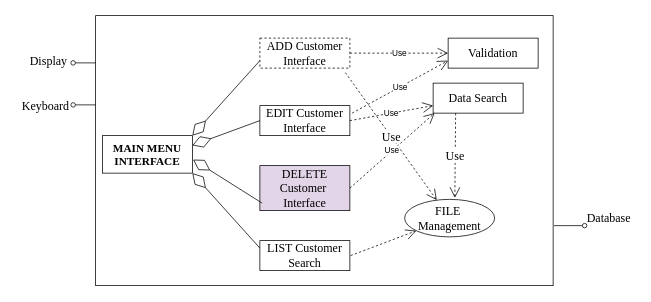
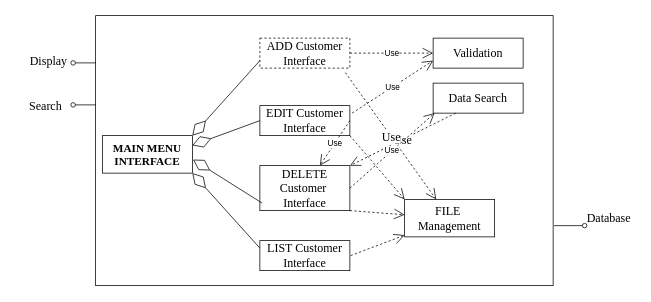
- <mxCell id="8" value="Validation" style="rounded=0;whiteSpace=wrap;html=1;fontFamily=Times New Roman;fontSize=16;" parent="1" vertex="1"><mxGeometry x="597" y="50" width="120" height="40" as="geometry" /></mxCell>
+ <mxCell id="8" value="Validation" style="rounded=0;whiteSpace=wrap;html=1;fontFamily=Times New Roman;fontSize=16;" parent="1" vertex="1"><mxGeometry x="577" y="50" width="120" height="40" as="geometry" /></mxCell>
- <mxCell id="15" value="Keyboard" style="text;html=1;resizable=0;autosize=1;align=center;verticalAlign=middle;points=[];fillColor=none;strokeColor=none;rounded=0;fontFamily=Times New Roman;fontSize=16;" parent="1" vertex="1"><mxGeometry x="20" y="130" width="80" height="20" as="geometry" /></mxCell>
+ <mxCell id="15" value="Search" style="text;html=1;resizable=0;autosize=1;align=center;verticalAlign=middle;points=[];fillColor=none;strokeColor=none;rounded=0;fontFamily=Times New Roman;fontSize=16;" parent="1" vertex="1"><mxGeometry x="20" y="130" width="80" height="20" as="geometry" /></mxCell>
- <mxCell id="28" value="Use" style="endArrow=open;endSize=12;dashed=1;html=1;exitX=1;exitY=0.5;exitDx=0;exitDy=0;entryX=0;entryY=0.75;entryDx=0;entryDy=0;" edge="1" parent="1" source="5" target="9"><mxGeometry width="160" relative="1" as="geometry"><mxPoint x="349" y="270" as="sourcePoint" /><mxPoint x="509" y="180" as="targetPoint" /></mxGeometry></mxCell>
+ <mxCell id="28" value="Use" style="endArrow=open;endSize=12;dashed=1;html=1;exitX=1;exitY=0.5;exitDx=0;exitDy=0;" edge="1" parent="1" source="5" target="7"><mxGeometry width="160" relative="1" as="geometry"><mxPoint x="349" y="270" as="sourcePoint" /><mxPoint x="509" y="180" as="targetPoint" /></mxGeometry></mxCell>
- <mxCell id="20" value="Use" style="endArrow=open;endSize=12;dashed=1;html=1;fontFamily=Times New Roman;fontSize=16;exitX=0.25;exitY=1;exitDx=0;exitDy=0;entryX=0.558;entryY=-0.04;entryDx=0;entryDy=0;entryPerimeter=0;" parent="1" source="9" target="10" edge="1"><mxGeometry width="160" relative="1" as="geometry"><mxPoint x="349" y="110" as="sourcePoint" /><mxPoint x="509" y="110" as="targetPoint" /></mxGeometry></mxCell>
+ <mxCell id="20" value="Use" style="endArrow=open;endSize=12;dashed=1;html=1;fontFamily=Times New Roman;fontSize=16;exitX=0.25;exitY=1;exitDx=0;exitDy=0;" parent="1" source="9" target="7" edge="1"><mxGeometry width="160" relative="1" as="geometry"><mxPoint x="349" y="110" as="sourcePoint" /><mxPoint x="509" y="110" as="targetPoint" /></mxGeometry></mxCell>
+ <mxCell id="18" value="" style="endArrow=open;endSize=12;dashed=1;html=1;fontFamily=Times New Roman;fontSize=16;exitX=1;exitY=1;exitDx=0;exitDy=0;entryX=0;entryY=0;entryDx=0;entryDy=0;" parent="1" source="5" target="10" edge="1"><mxGeometry width="50" height="50" relative="1" as="geometry"><mxPoint x="459" y="120" as="sourcePoint" /><mxPoint x="409" y="170" as="targetPoint" /></mxGeometry></mxCell>
- <mxCell id="7" value="&lt;font style=&quot;font-size: 16px&quot;&gt;DELETE Customer&amp;nbsp;&lt;br&gt;Interface&lt;/font&gt;" style="rounded=0;whiteSpace=wrap;html=1;fontFamily=Times New Roman;fillColor=#e1d5e7;" parent="1" vertex="1"><mxGeometry x="346" y="220" width="120" height="60" as="geometry" /></mxCell>
+ <mxCell id="7" value="&lt;font style=&quot;font-size: 16px&quot;&gt;DELETE Customer&amp;nbsp;&lt;br&gt;Interface&lt;/font&gt;" style="rounded=0;whiteSpace=wrap;html=1;fontFamily=Times New Roman;" parent="1" vertex="1"><mxGeometry x="346" y="220" width="120" height="60" as="geometry" /></mxCell>
+ <mxCell id="19" value="" style="endArrow=open;endSize=12;dashed=1;html=1;fontFamily=Times New Roman;fontSize=16;exitX=1;exitY=1;exitDx=0;exitDy=0;" parent="1" source="7" target="10" edge="1"><mxGeometry width="50" height="50" relative="1" as="geometry"><mxPoint x="459" y="120" as="sourcePoint" /><mxPoint x="469" y="160" as="targetPoint" /><Array as="points" /></mxGeometry></mxCell>
- <mxCell id="10" value="FILE&amp;nbsp; Management" style="ellipse;whiteSpace=wrap;html=1;fontFamily=Times New Roman;fontSize=16;" parent="1" vertex="1"><mxGeometry x="539" y="265" width="120" height="50" as="geometry" /></mxCell>
+ <mxCell id="10" value="FILE&amp;nbsp; Management" style="rounded=0;whiteSpace=wrap;html=1;fontFamily=Times New Roman;fontSize=16;" parent="1" vertex="1"><mxGeometry x="539" y="265" width="120" height="50" as="geometry" /></mxCell>
- <mxCell id="6" value="&lt;font style=&quot;font-size: 16px&quot;&gt;LIST Customer&lt;br&gt;Search&lt;/font&gt;" style="rounded=0;whiteSpace=wrap;html=1;fontFamily=Times New Roman;" parent="1" vertex="1"><mxGeometry x="346" y="320" width="120" height="40" as="geometry" /></mxCell>
+ <mxCell id="6" value="&lt;font style=&quot;font-size: 16px&quot;&gt;LIST Customer&lt;br&gt;Interface&lt;/font&gt;" style="rounded=0;whiteSpace=wrap;html=1;fontFamily=Times New Roman;" parent="1" vertex="1"><mxGeometry x="346" y="320" width="120" height="40" as="geometry" /></mxCell>
